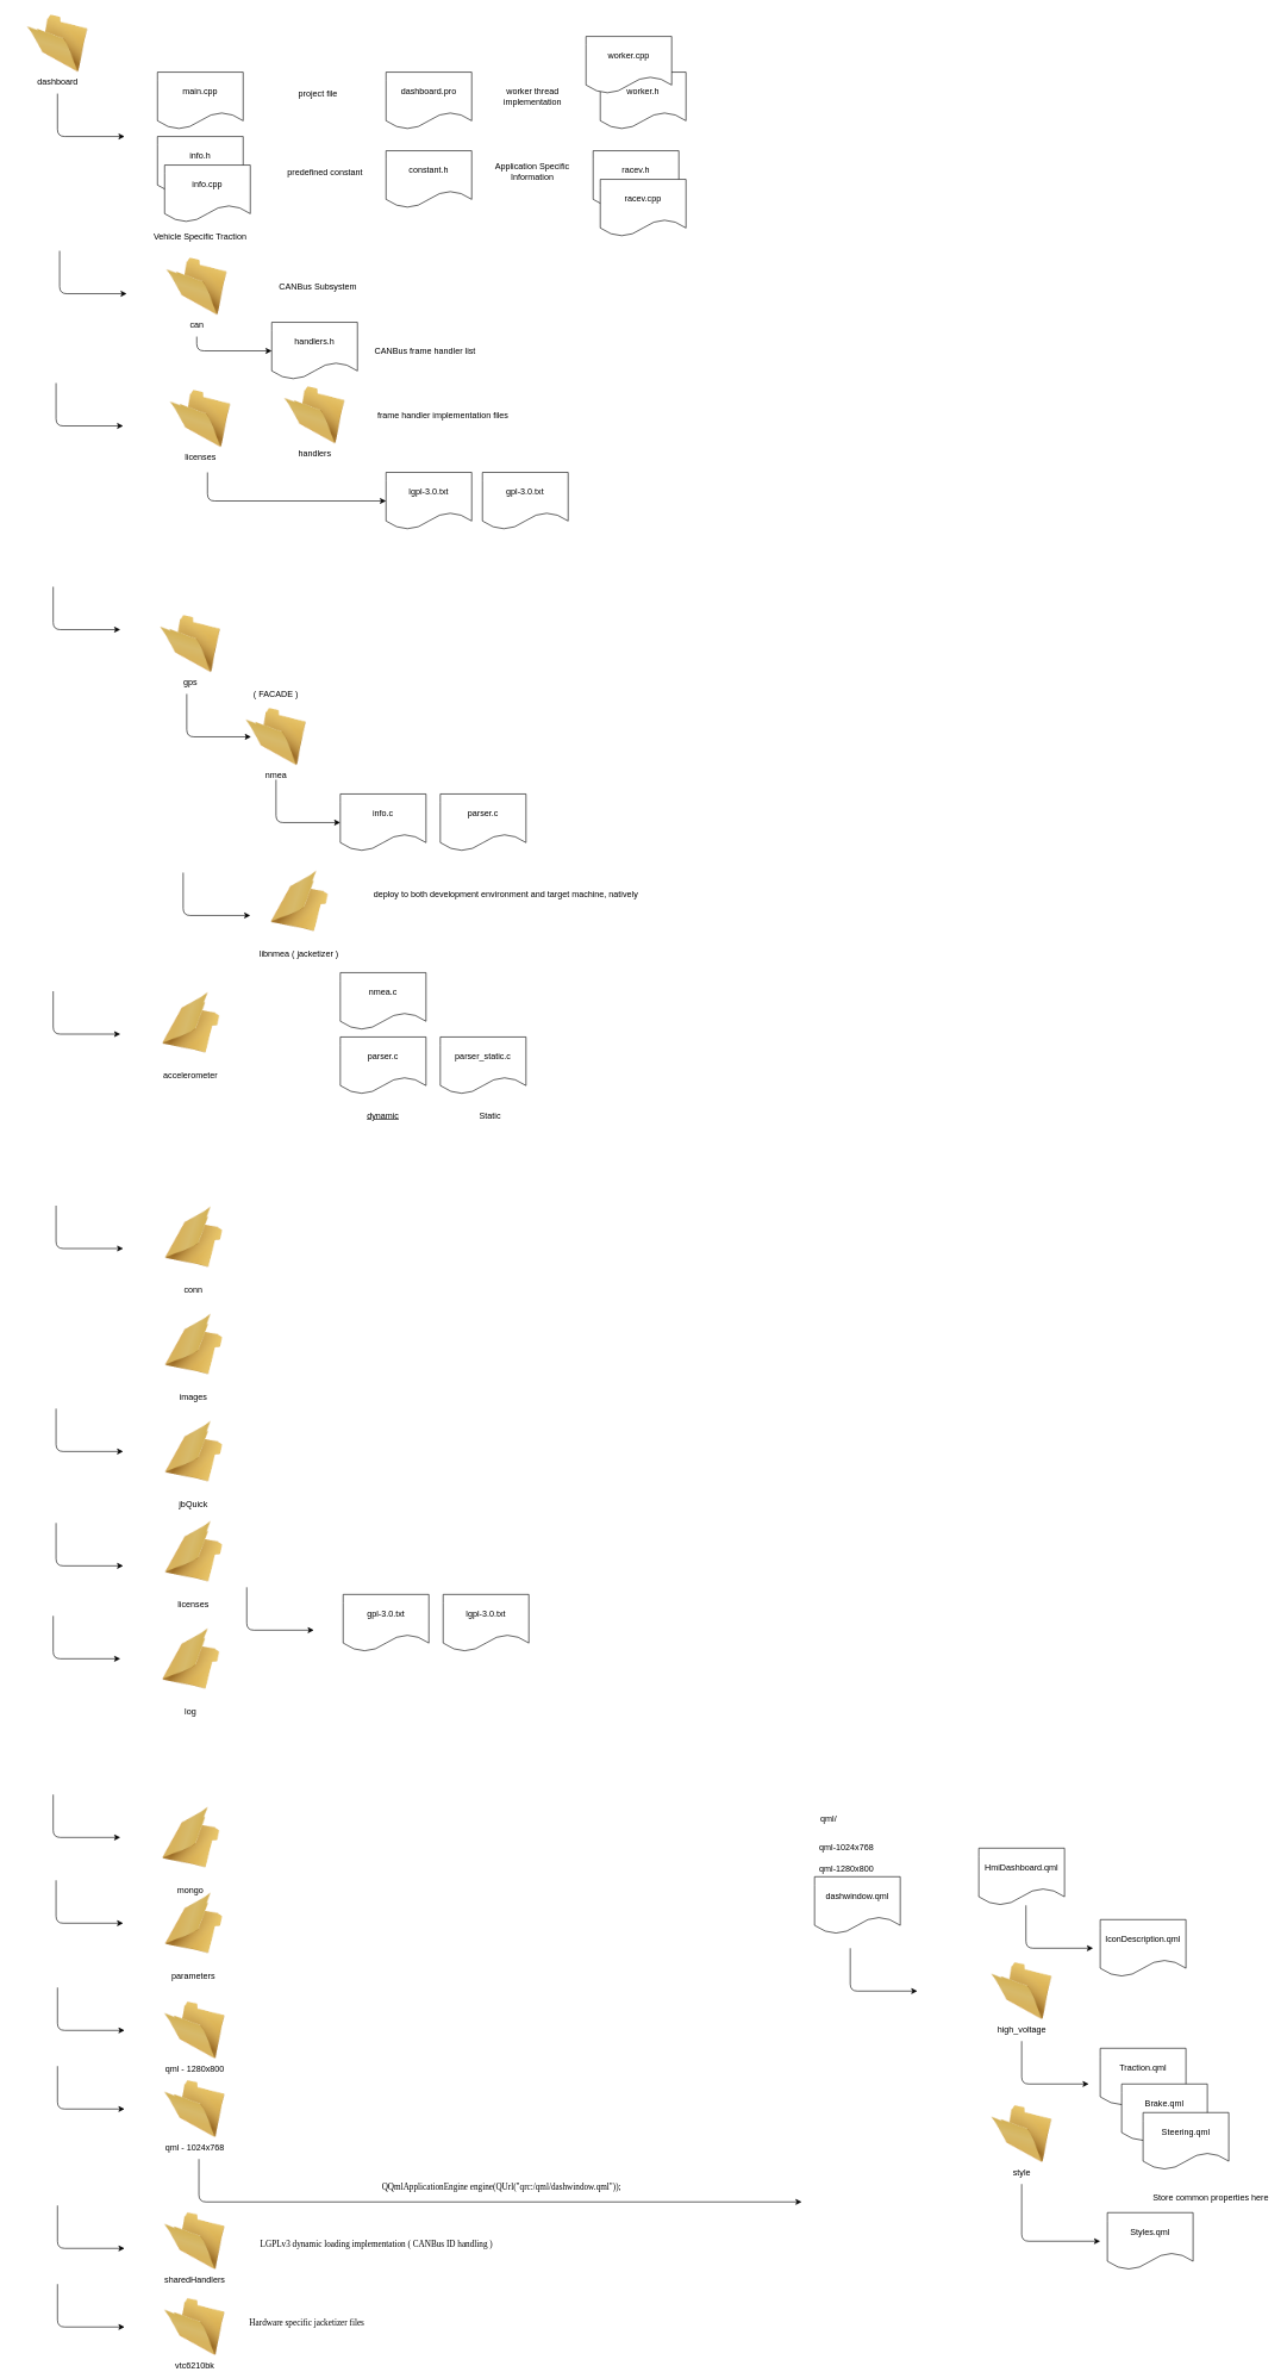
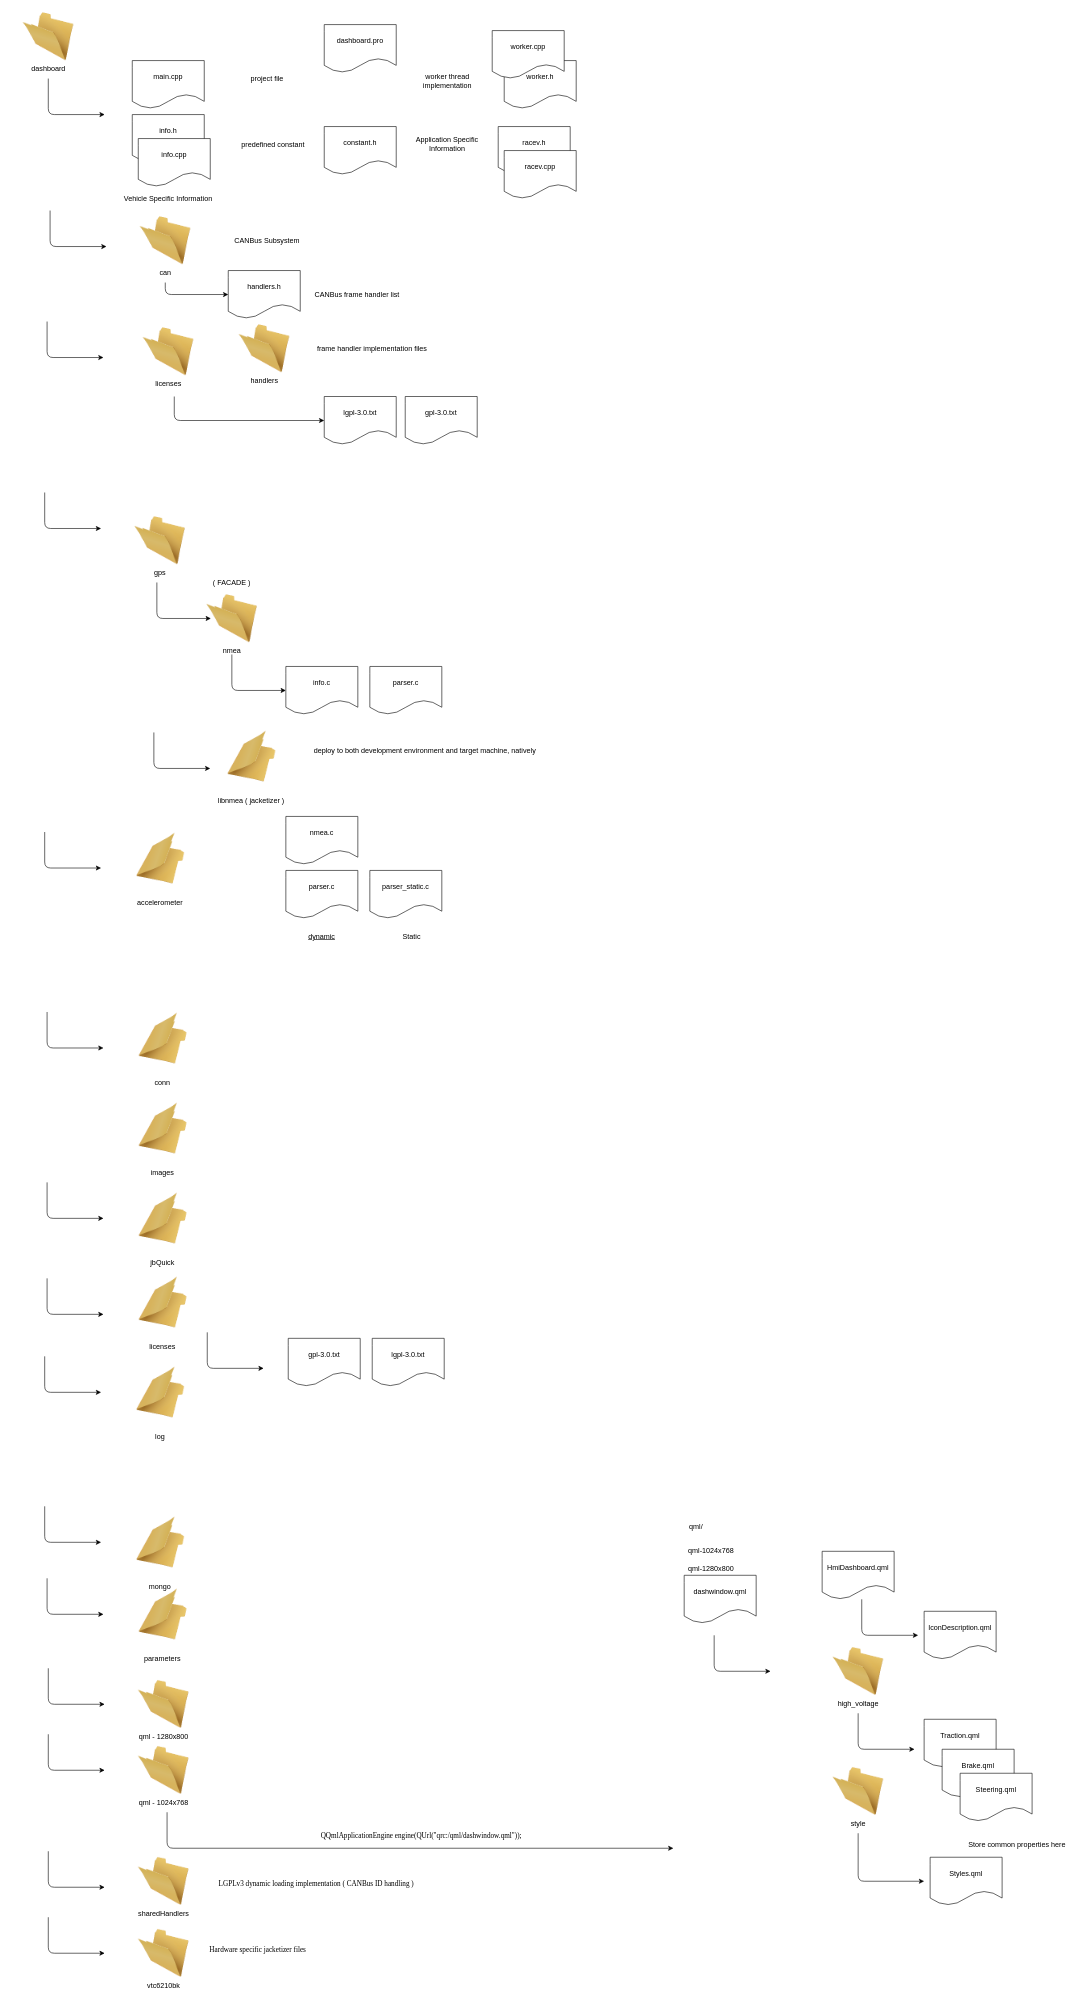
- <mxCell id="23" value="dashboard.pro" style="shape=document;whiteSpace=wrap;html=1;boundedLbl=1;" parent="1" vertex="1"><mxGeometry x="540" y="100" width="120" height="80" as="geometry" /></mxCell>
+ <mxCell id="23" value="dashboard.pro" style="shape=document;whiteSpace=wrap;html=1;boundedLbl=1;" parent="1" vertex="1"><mxGeometry x="540" y="40" width="120" height="80" as="geometry" /></mxCell>
- <mxCell id="18" value="Vehicle Specific Traction" style="text;html=1;strokeColor=none;fillColor=none;align=center;verticalAlign=middle;whiteSpace=wrap;rounded=0;" parent="1" vertex="1"><mxGeometry x="205" y="320" width="150" height="20" as="geometry" /></mxCell>
+ <mxCell id="18" value="Vehicle Specific Information" style="text;html=1;strokeColor=none;fillColor=none;align=center;verticalAlign=middle;whiteSpace=wrap;rounded=0;" parent="1" vertex="1"><mxGeometry x="205" y="320" width="150" height="20" as="geometry" /></mxCell>
